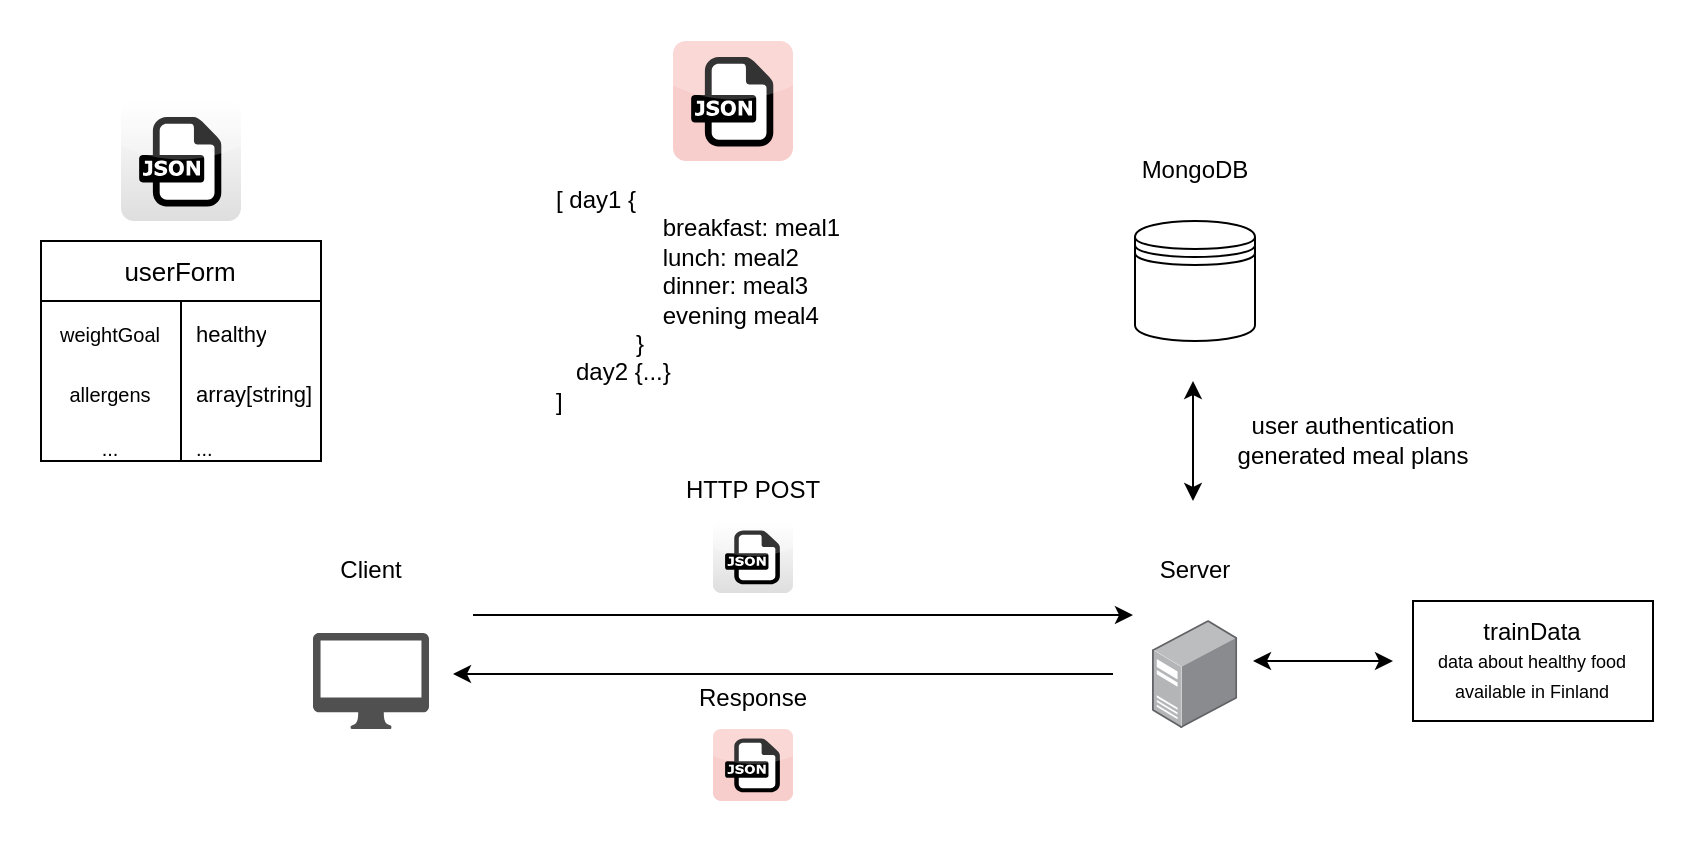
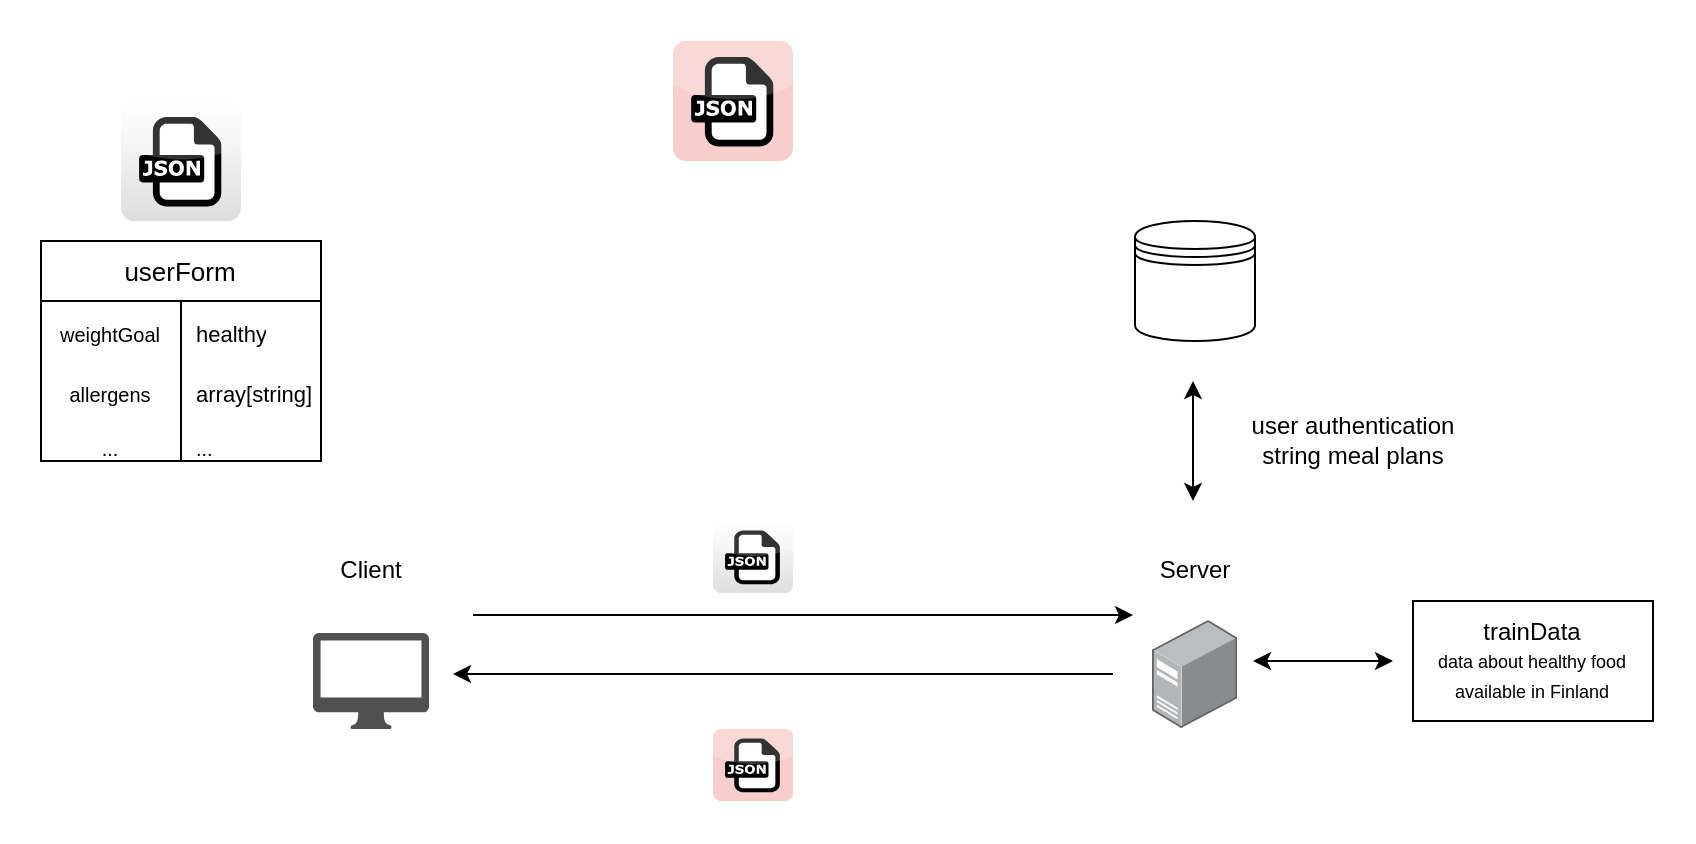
- <mxCell id="28" value="MongoDB" style="text;html=1;align=center;verticalAlign=middle;resizable=0;points=[];autosize=1;strokeColor=none;fillColor=none;" vertex="1" parent="1"><mxGeometry x="557.3" y="70" width="80" height="30" as="geometry" /></mxCell>
- <mxCell id="24" value="[ day1 { &amp;nbsp; &amp;nbsp;&lt;br&gt;&lt;span style=&quot;white-space: pre;&quot;&gt;&#09;&lt;/span&gt;&lt;span style=&quot;white-space: pre;&quot;&gt;&#09;&lt;/span&gt;breakfast: meal1&lt;br&gt;&lt;span style=&quot;white-space: pre;&quot;&gt;&#09;&lt;/span&gt;&lt;span style=&quot;white-space: pre;&quot;&gt;&#09;lunch: meal2&lt;/span&gt;&lt;br&gt;&lt;span style=&quot;white-space: pre;&quot;&gt;&#09;&lt;span style=&quot;white-space: pre;&quot;&gt;&#09;&lt;/span&gt;&lt;/span&gt;dinner: meal3&lt;br&gt;&lt;span style=&quot;white-space: pre;&quot;&gt;&#09;&lt;/span&gt;&lt;span style=&quot;white-space: pre;&quot;&gt;&#09;evening meal4&lt;br&gt;&lt;span style=&quot;white-space: pre;&quot;&gt;&#09;    }&lt;br/&gt;&lt;/span&gt;&lt;/span&gt;&amp;nbsp; &amp;nbsp;day2 {...}&lt;br&gt;&lt;span style=&quot;white-space: pre;&quot;&gt;]&lt;/span&gt;" style="text;html=1;strokeColor=none;fillColor=none;align=left;verticalAlign=middle;whiteSpace=wrap;rounded=0;" vertex="1" parent="1"><mxGeometry x="276" y="90" width="270" height="120" as="geometry" /></mxCell>
- <mxCell id="30" value="user authentication&lt;br&gt;generated meal plans" style="text;html=1;align=center;verticalAlign=middle;resizable=0;points=[];autosize=1;strokeColor=none;fillColor=none;" vertex="1" parent="1"><mxGeometry x="606" y="200" width="140" height="40" as="geometry" /></mxCell>
+ <mxCell id="30" value="user authentication&lt;br&gt;string meal plans" style="text;html=1;align=center;verticalAlign=middle;resizable=0;points=[];autosize=1;strokeColor=none;fillColor=none;" vertex="1" parent="1"><mxGeometry x="606" y="200" width="140" height="40" as="geometry" /></mxCell>
- <mxCell id="7" value="HTTP POST" style="text;html=1;align=center;verticalAlign=middle;resizable=0;points=[];autosize=1;strokeColor=none;fillColor=none;" vertex="1" parent="1"><mxGeometry x="331" y="230" width="90" height="30" as="geometry" /></mxCell>
- <mxCell id="21" value="Response" style="text;html=1;align=center;verticalAlign=middle;resizable=0;points=[];autosize=1;strokeColor=none;fillColor=none;" vertex="1" parent="1"><mxGeometry x="336" y="334" width="80" height="30" as="geometry" /></mxCell>
